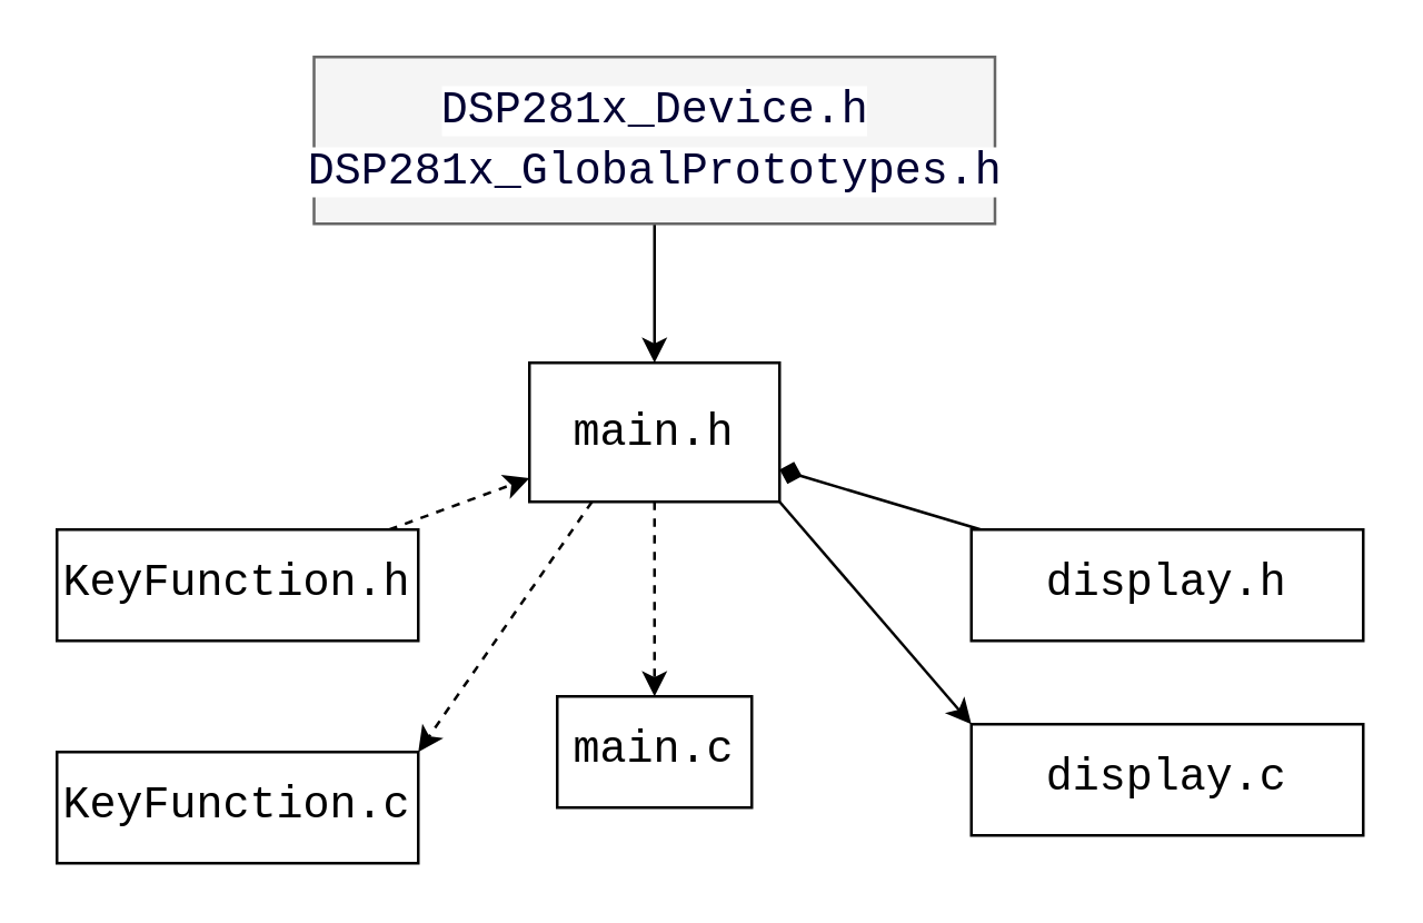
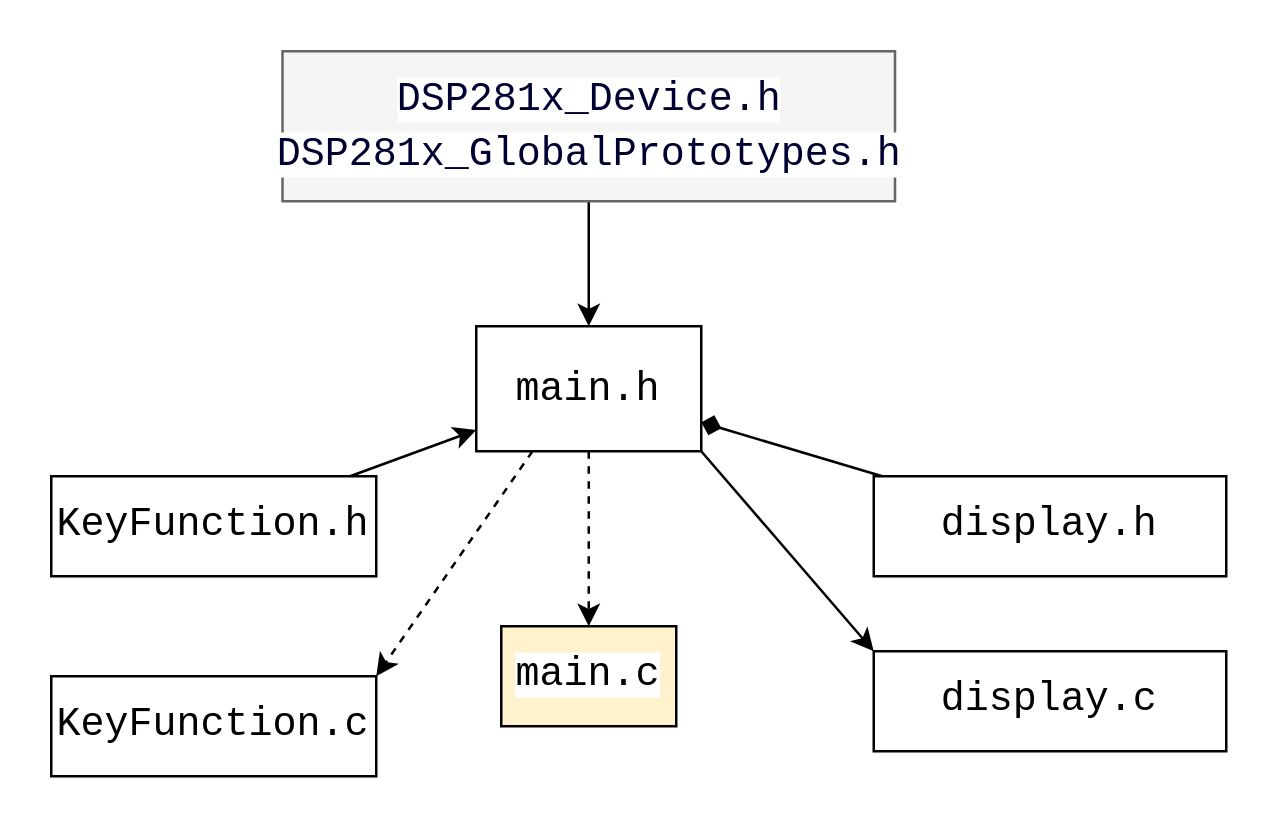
- <mxCell id="9" value="" style="edgeStyle=none;html=1;dashed=1;" parent="1" source="10" target="5" edge="1"><mxGeometry relative="1" as="geometry" /></mxCell>
+ <mxCell id="9" value="" style="edgeStyle=none;html=1;" parent="1" source="10" target="5" edge="1"><mxGeometry relative="1" as="geometry" /></mxCell>
- <mxCell id="6" value="&lt;span style=&quot;font-family: &amp;#34;consolas&amp;#34; , &amp;#34;courier new&amp;#34; , monospace ; font-size: 16px ; background-color: rgb(255 , 255 , 255)&quot;&gt;&lt;font color=&quot;#000000&quot;&gt;main.c&lt;/font&gt;&lt;/span&gt;" style="rounded=0;whiteSpace=wrap;html=1;" parent="1" vertex="1"><mxGeometry x="200" y="250" width="70" height="40" as="geometry" /></mxCell>
+ <mxCell id="6" value="&lt;span style=&quot;font-family: &amp;#34;consolas&amp;#34; , &amp;#34;courier new&amp;#34; , monospace ; font-size: 16px ; background-color: rgb(255 , 255 , 255)&quot;&gt;&lt;font color=&quot;#000000&quot;&gt;main.c&lt;/font&gt;&lt;/span&gt;" style="rounded=0;whiteSpace=wrap;html=1;fillColor=#fff2cc;" parent="1" vertex="1"><mxGeometry x="200" y="250" width="70" height="40" as="geometry" /></mxCell>
